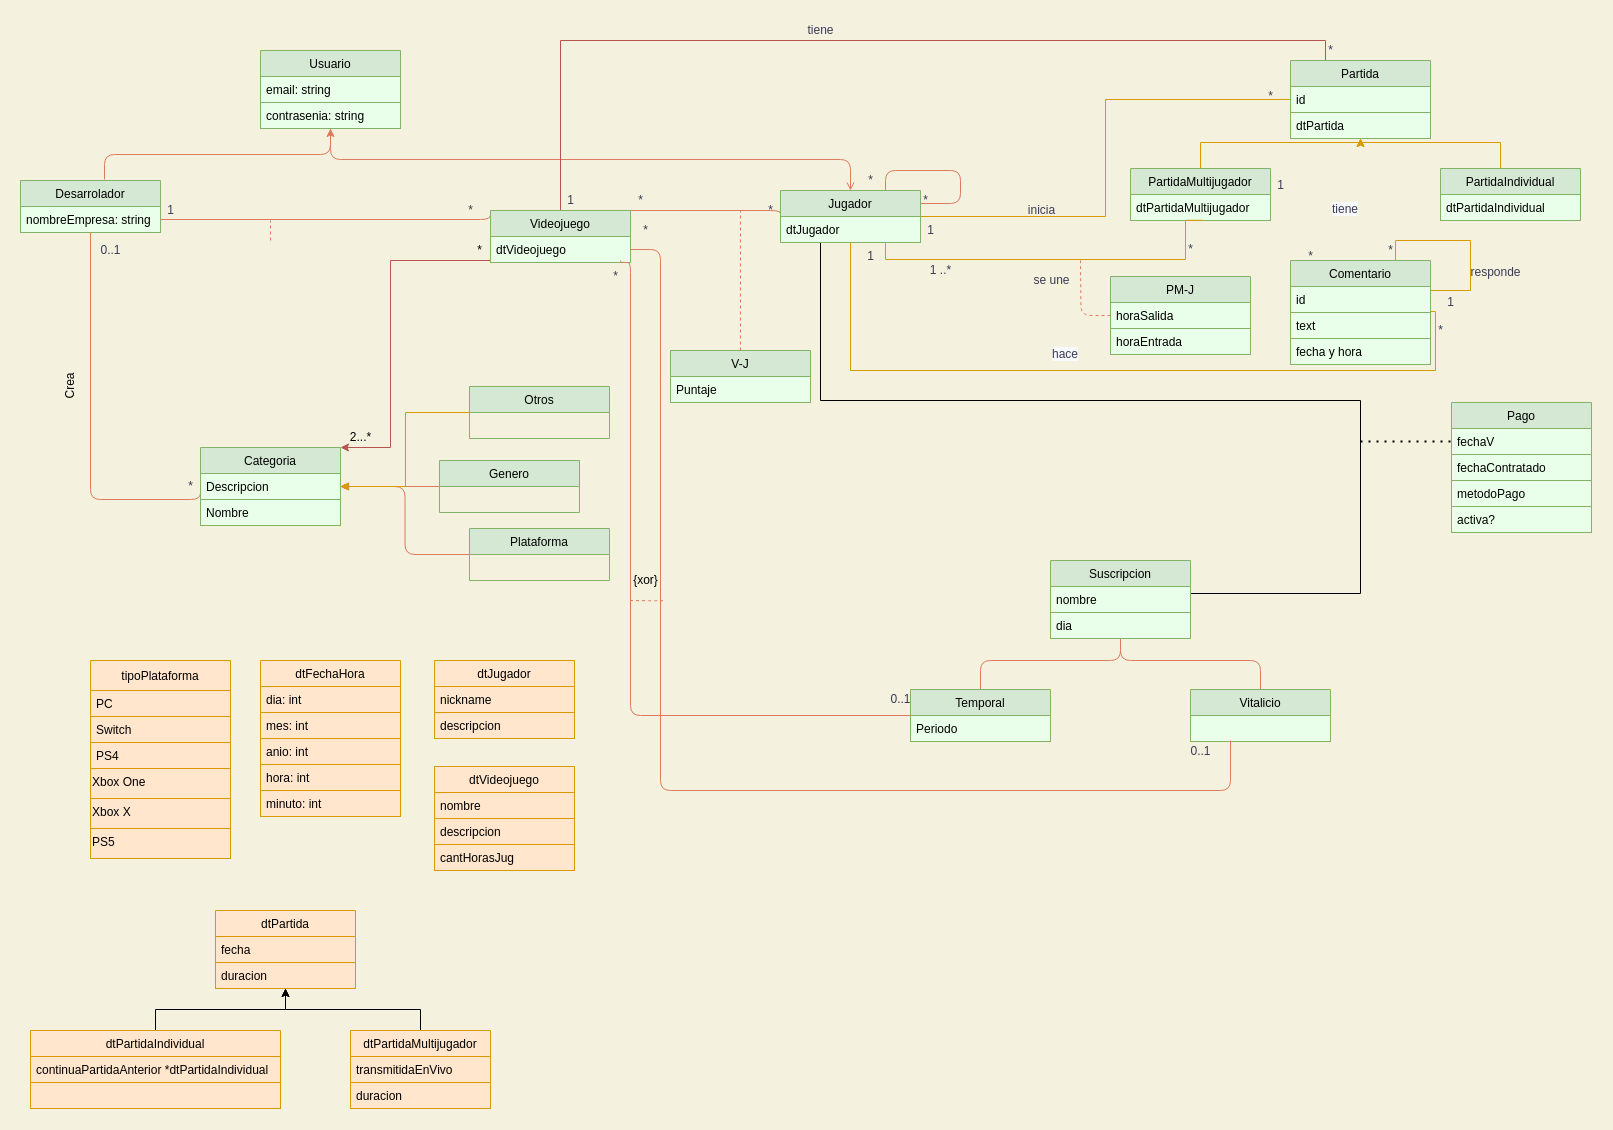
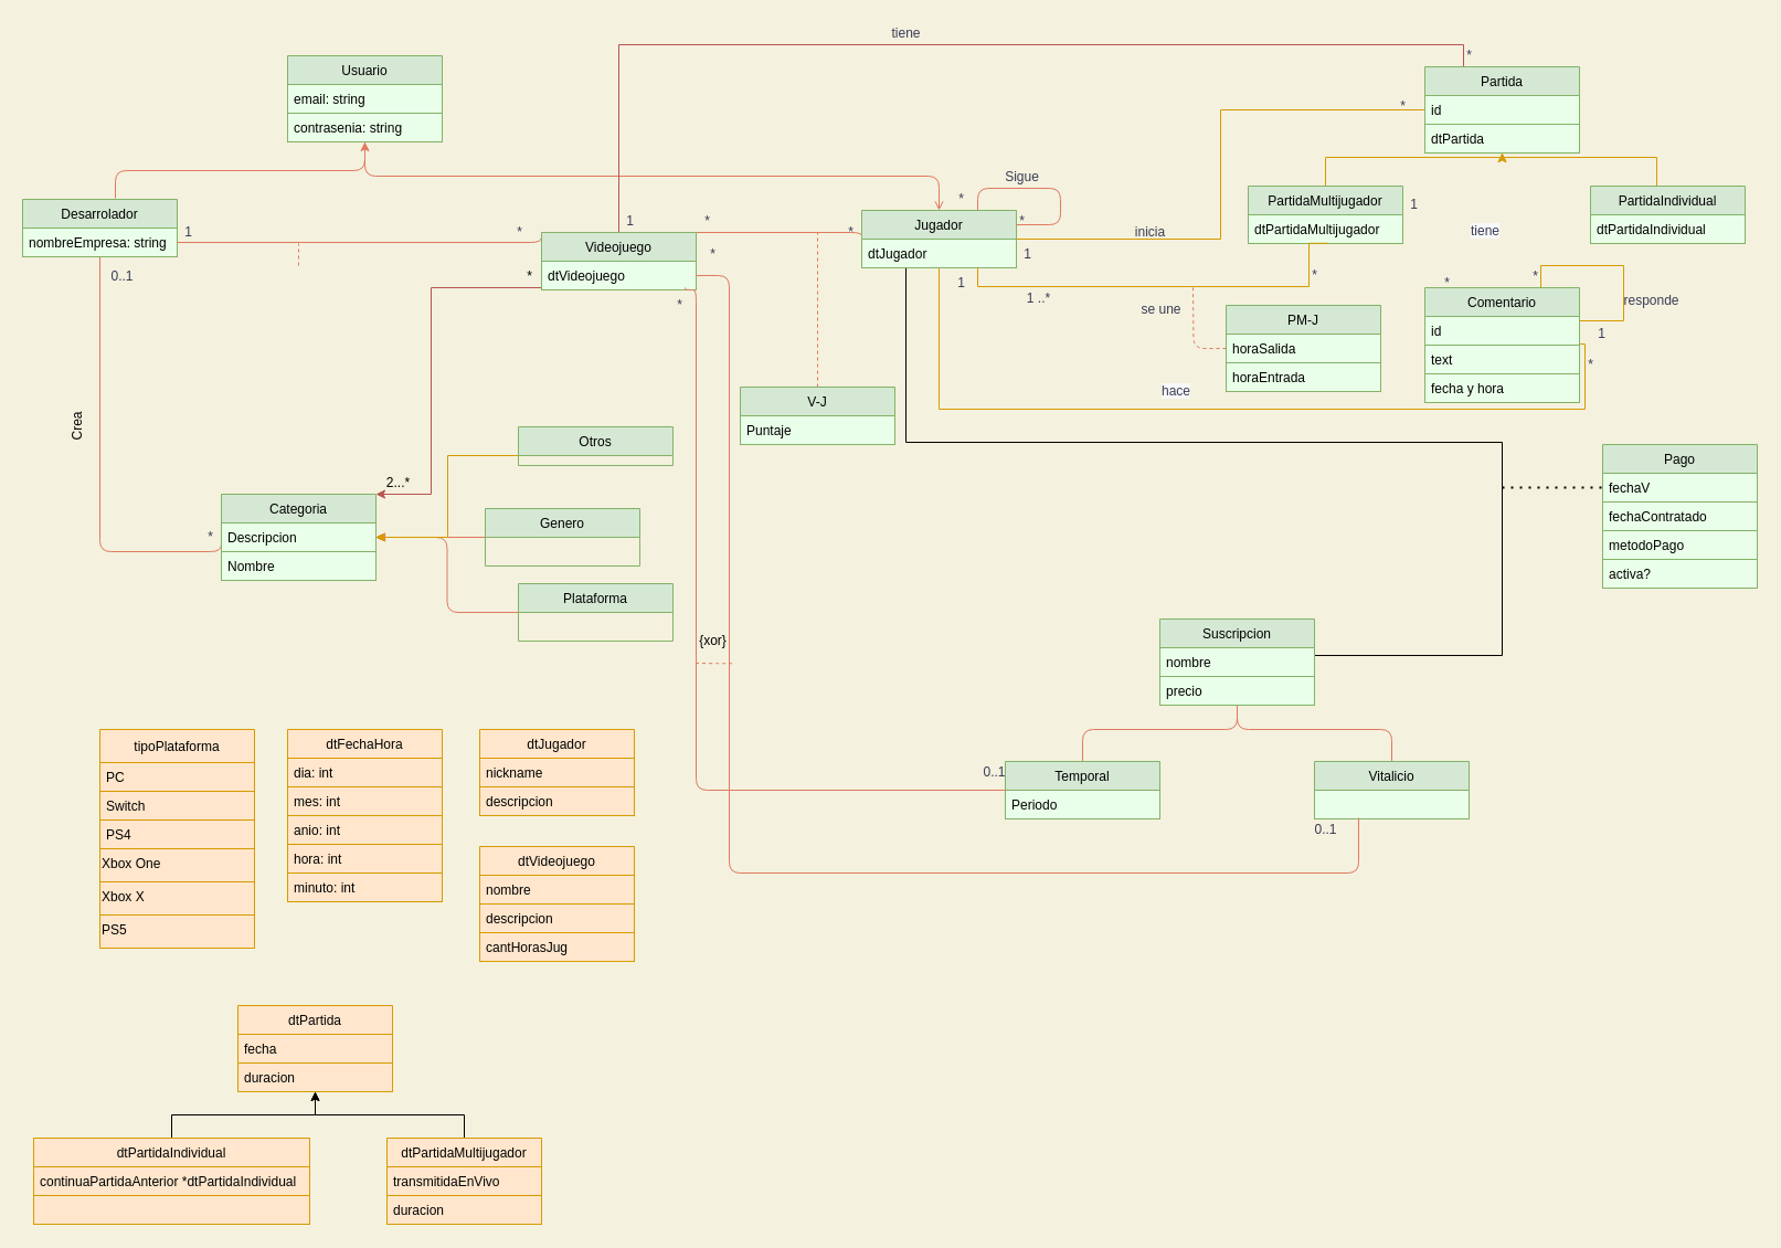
+ <mxCell id="36" value="Sigue" style="text;html=1;align=center;verticalAlign=middle;resizable=0;points=[];autosize=1;fontColor=#393C56;" parent="1" vertex="1"><mxGeometry x="900" y="150" width="50" height="20" as="geometry" /></mxCell>
- <mxCell id="126" value="Otros" style="swimlane;fontStyle=0;childLayout=stackLayout;horizontal=1;startSize=26;fillColor=#d5e8d4;horizontalStack=0;resizeParent=1;resizeParentMax=0;resizeLast=0;collapsible=1;marginBottom=0;strokeColor=#82b366;" parent="1" vertex="1"><mxGeometry x="469" y="386" width="140" height="52" as="geometry" /></mxCell>
+ <mxCell id="126" value="Otros" style="swimlane;fontStyle=0;childLayout=stackLayout;horizontal=1;startSize=26;fillColor=#d5e8d4;horizontalStack=0;resizeParent=1;resizeParentMax=0;resizeLast=0;collapsible=1;marginBottom=0;strokeColor=#82b366;" parent="1" vertex="1"><mxGeometry x="469" y="386" width="140" height="35" as="geometry" /></mxCell>
- <mxCell id="45" value="dia" style="text;strokeColor=#82b366;fillColor=#EAFFE9;align=left;verticalAlign=top;spacingLeft=4;spacingRight=4;overflow=hidden;rotatable=0;points=[[0,0.5],[1,0.5]];portConstraint=eastwest;" parent="43" vertex="1"><mxGeometry y="52" width="140" height="26" as="geometry" /></mxCell>
+ <mxCell id="45" value="precio" style="text;strokeColor=#82b366;fillColor=#EAFFE9;align=left;verticalAlign=top;spacingLeft=4;spacingRight=4;overflow=hidden;rotatable=0;points=[[0,0.5],[1,0.5]];portConstraint=eastwest;" parent="43" vertex="1"><mxGeometry y="52" width="140" height="26" as="geometry" /></mxCell>
